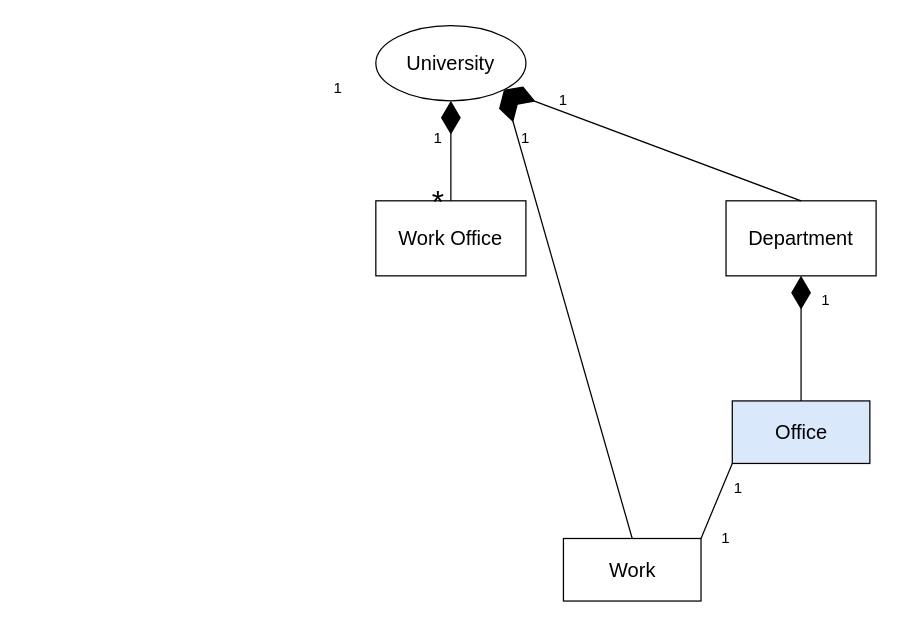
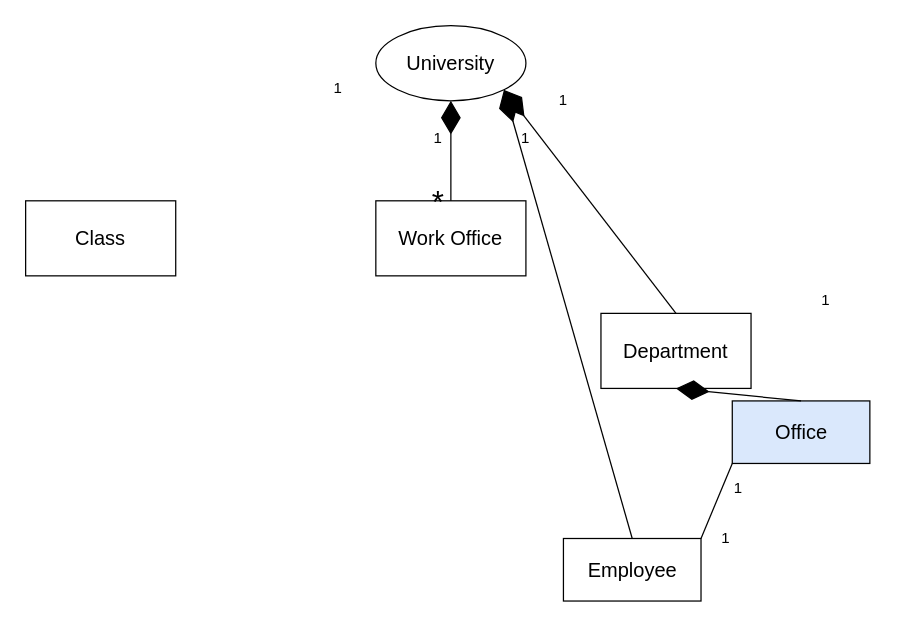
+ <mxCell id="3" value="&lt;font style=&quot;font-size: 16px&quot;&gt;Class&lt;/font&gt;" style="rounded=0;whiteSpace=wrap;html=1;" vertex="1" parent="1"><mxGeometry x="20" y="160" width="120" height="60" as="geometry" /></mxCell>
- <mxCell id="5" value="&lt;font style=&quot;font-size: 16px&quot;&gt;Department&lt;/font&gt;" style="rounded=0;whiteSpace=wrap;html=1;" vertex="1" parent="1"><mxGeometry x="580" y="160" width="120" height="60" as="geometry" /></mxCell>
+ <mxCell id="5" value="&lt;font style=&quot;font-size: 16px&quot;&gt;Department&lt;/font&gt;" style="rounded=0;whiteSpace=wrap;html=1;" vertex="1" parent="1"><mxGeometry x="480" y="250" width="120" height="60" as="geometry" /></mxCell>
- <mxCell id="10" value="&lt;font style=&quot;font-size: 16px&quot;&gt;Work&lt;/font&gt;" style="html=1;" vertex="1" parent="1"><mxGeometry x="450" y="430" width="110" height="50" as="geometry" /></mxCell>
+ <mxCell id="10" value="&lt;font style=&quot;font-size: 16px&quot;&gt;Employee&lt;/font&gt;" style="html=1;" vertex="1" parent="1"><mxGeometry x="450" y="430" width="110" height="50" as="geometry" /></mxCell>
